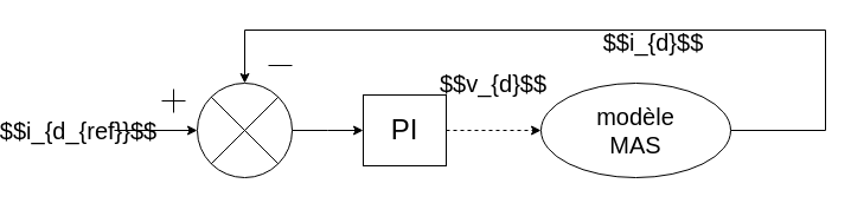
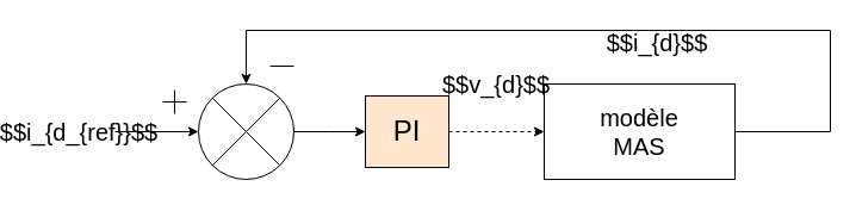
- <mxCell id="13" value="&lt;font style=&quot;font-size: 24px;&quot;&gt;PI&lt;/font&gt;" style="rounded=0;whiteSpace=wrap;html=1;" vertex="1" parent="1"><mxGeometry x="290" y="80" width="70" height="60" as="geometry" /></mxCell>
+ <mxCell id="13" value="&lt;font style=&quot;font-size: 24px;&quot;&gt;PI&lt;/font&gt;" style="rounded=0;whiteSpace=wrap;html=1;fillColor=#ffe6cc;" vertex="1" parent="1"><mxGeometry x="290" y="80" width="70" height="60" as="geometry" /></mxCell>
- <mxCell id="5" value="&lt;font style=&quot;font-size: 20px;&quot;&gt;modèle&lt;br&gt;MAS&lt;/font&gt;" style="ellipse;whiteSpace=wrap;html=1;" parent="1" vertex="1"><mxGeometry x="440" y="70" width="160" height="80" as="geometry" /></mxCell>
+ <mxCell id="5" value="&lt;font style=&quot;font-size: 20px;&quot;&gt;modèle&lt;br&gt;MAS&lt;/font&gt;" style="rounded=0;whiteSpace=wrap;html=1;" parent="1" vertex="1"><mxGeometry x="440" y="70" width="160" height="80" as="geometry" /></mxCell>
